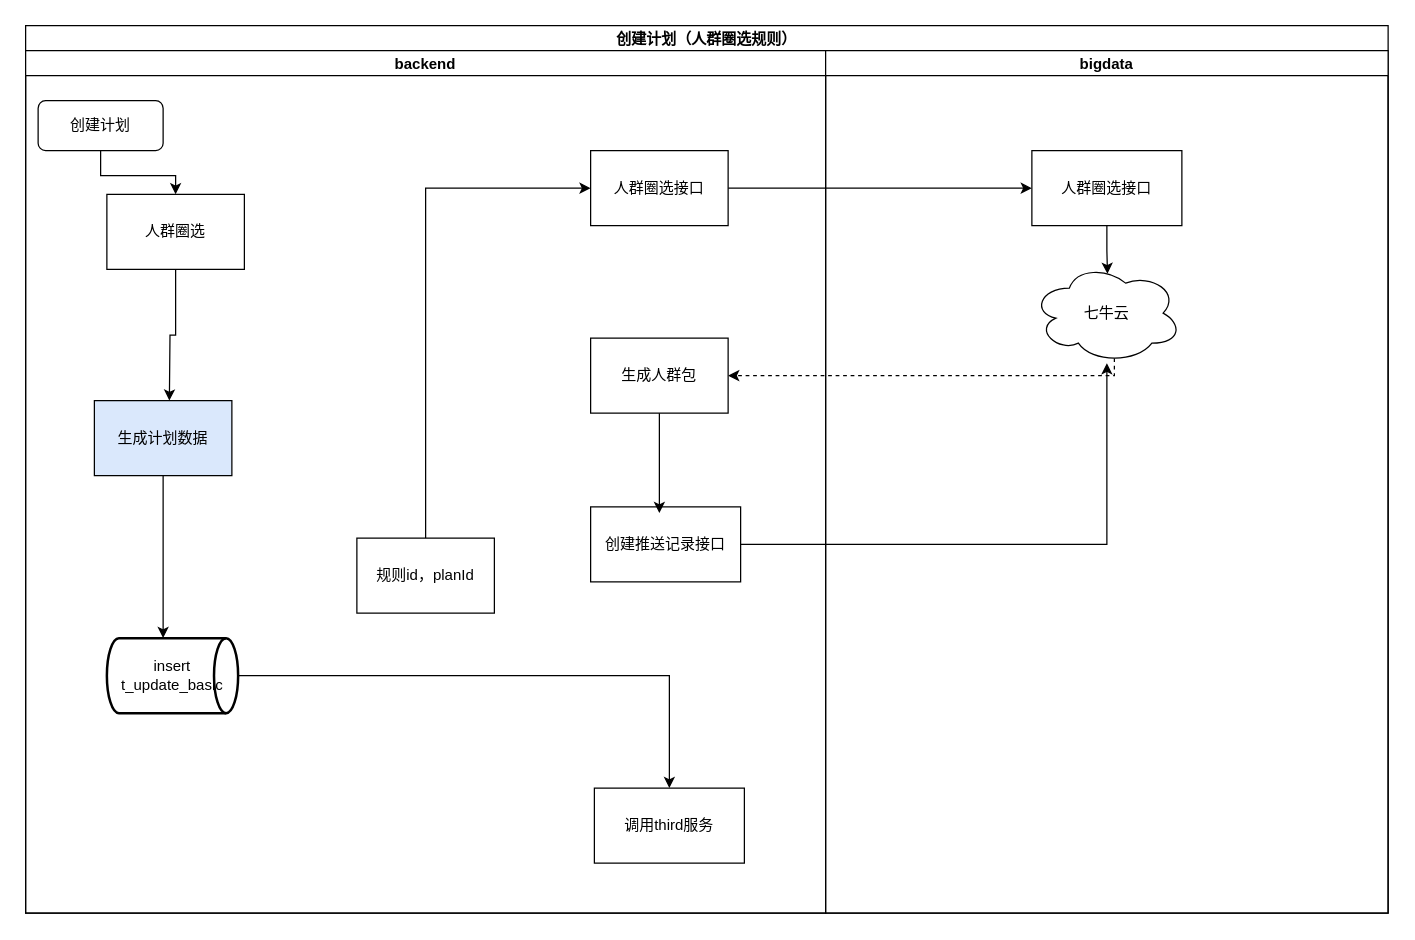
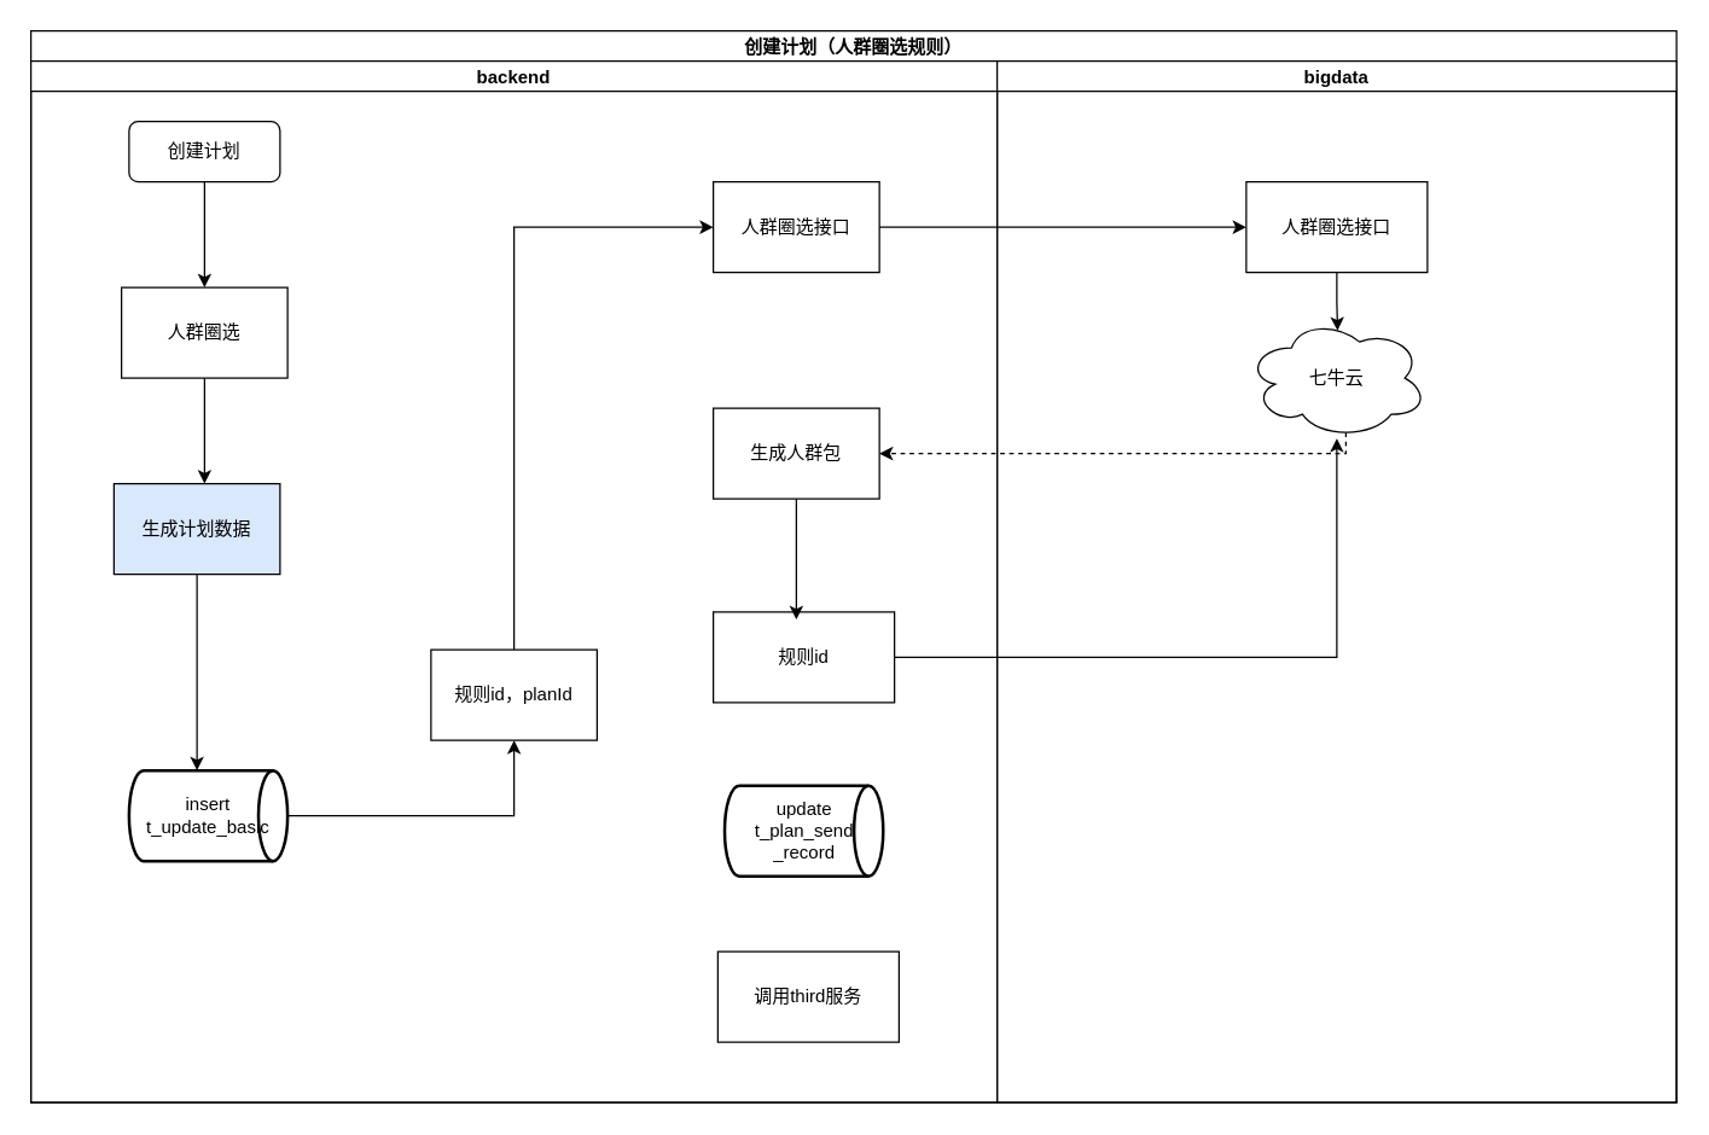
- <mxCell id="7" value="创建计划" style="rounded=1;whiteSpace=wrap;html=1;" vertex="1" parent="5"><mxGeometry x="10" y="40" width="100" height="40" as="geometry" /></mxCell>
+ <mxCell id="7" value="创建计划" style="rounded=1;whiteSpace=wrap;html=1;" vertex="1" parent="5"><mxGeometry x="65" y="40" width="100" height="40" as="geometry" /></mxCell>
- <mxCell id="8" value="人群圈选" style="rounded=0;whiteSpace=wrap;html=1;" vertex="1" parent="5"><mxGeometry x="65" y="115" width="110" height="60" as="geometry" /></mxCell>
+ <mxCell id="8" value="人群圈选" style="rounded=0;whiteSpace=wrap;html=1;" vertex="1" parent="5"><mxGeometry x="60" y="150" width="110" height="60" as="geometry" /></mxCell>
- <mxCell id="21" value="创建推送记录接口" style="rounded=0;whiteSpace=wrap;html=1;" vertex="1" parent="5"><mxGeometry x="452" y="365" width="120" height="60" as="geometry" /></mxCell>
+ <mxCell id="21" value="规则id" style="rounded=0;whiteSpace=wrap;html=1;" vertex="1" parent="5"><mxGeometry x="452" y="365" width="120" height="60" as="geometry" /></mxCell>
- <mxCell id="14" style="edgeStyle=orthogonalEdgeStyle;rounded=0;orthogonalLoop=1;jettySize=auto;html=1;exitX=1;exitY=0.5;exitDx=0;exitDy=0;exitPerimeter=0;" edge="1" parent="5" source="17" target="19"><mxGeometry relative="1" as="geometry"><mxPoint x="230" y="540" as="targetPoint" /><mxPoint x="160" y="490" as="sourcePoint" /></mxGeometry></mxCell>
+ <mxCell id="14" style="edgeStyle=orthogonalEdgeStyle;rounded=0;orthogonalLoop=1;jettySize=auto;html=1;entryX=0.5;entryY=1;entryDx=0;entryDy=0;exitX=1;exitY=0.5;exitDx=0;exitDy=0;exitPerimeter=0;" edge="1" parent="5" source="17" target="13"><mxGeometry relative="1" as="geometry"><mxPoint x="230" y="540" as="targetPoint" /><mxPoint x="160" y="490" as="sourcePoint" /></mxGeometry></mxCell>
+ <mxCell id="18" value="&lt;span style=&quot;font-size: 12px;&quot;&gt;update&lt;br&gt;t_plan_send&lt;br&gt;_record&lt;/span&gt;" style="strokeWidth=2;html=1;shape=mxgraph.flowchart.direct_data;whiteSpace=wrap;" vertex="1" parent="5"><mxGeometry x="459.5" y="480" width="105" height="60" as="geometry" /></mxCell>
